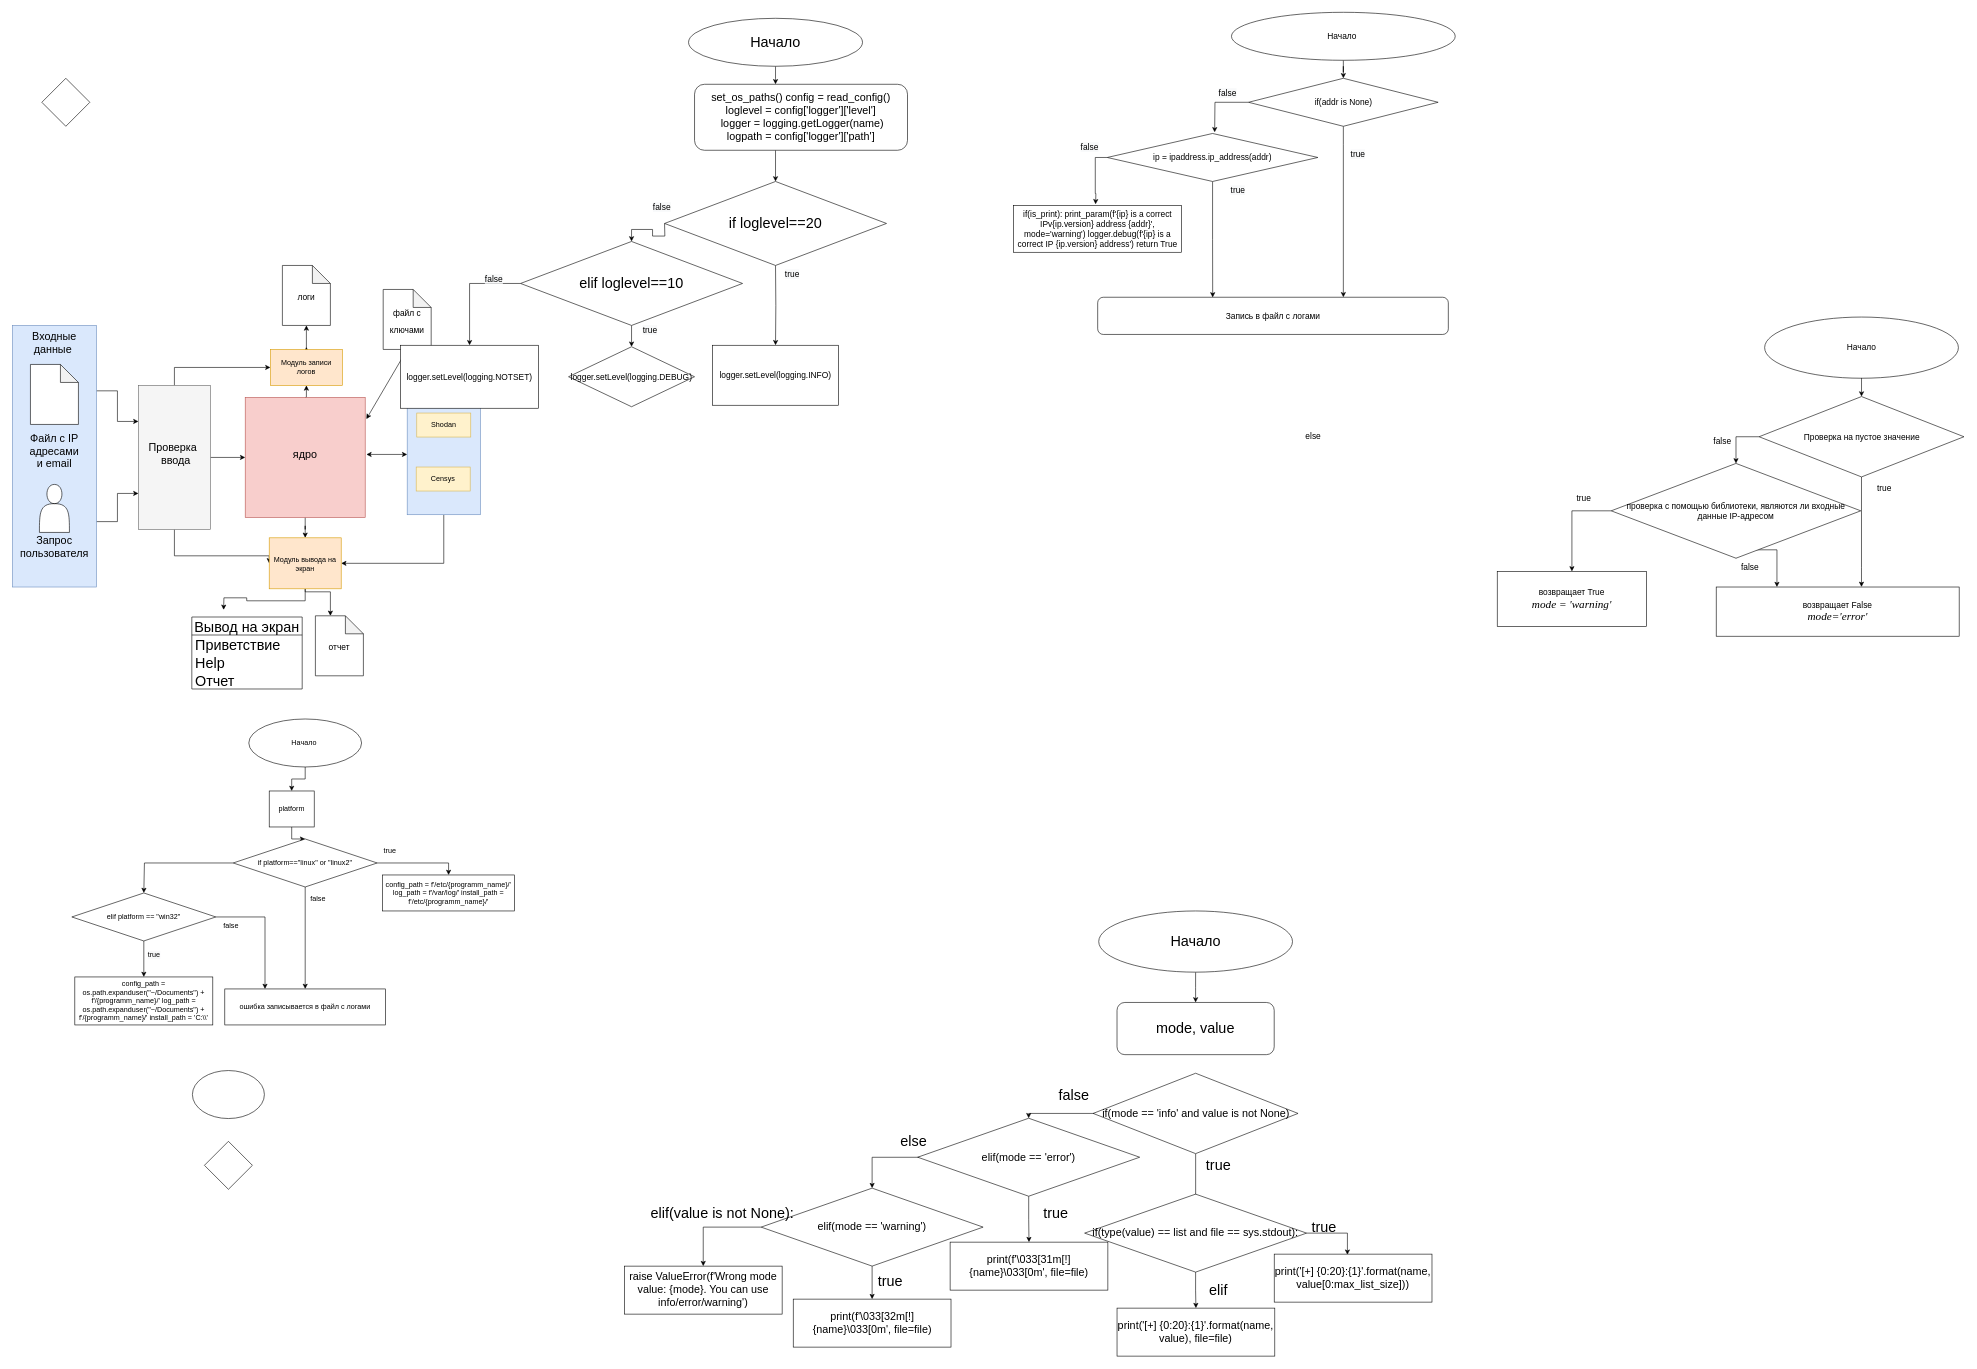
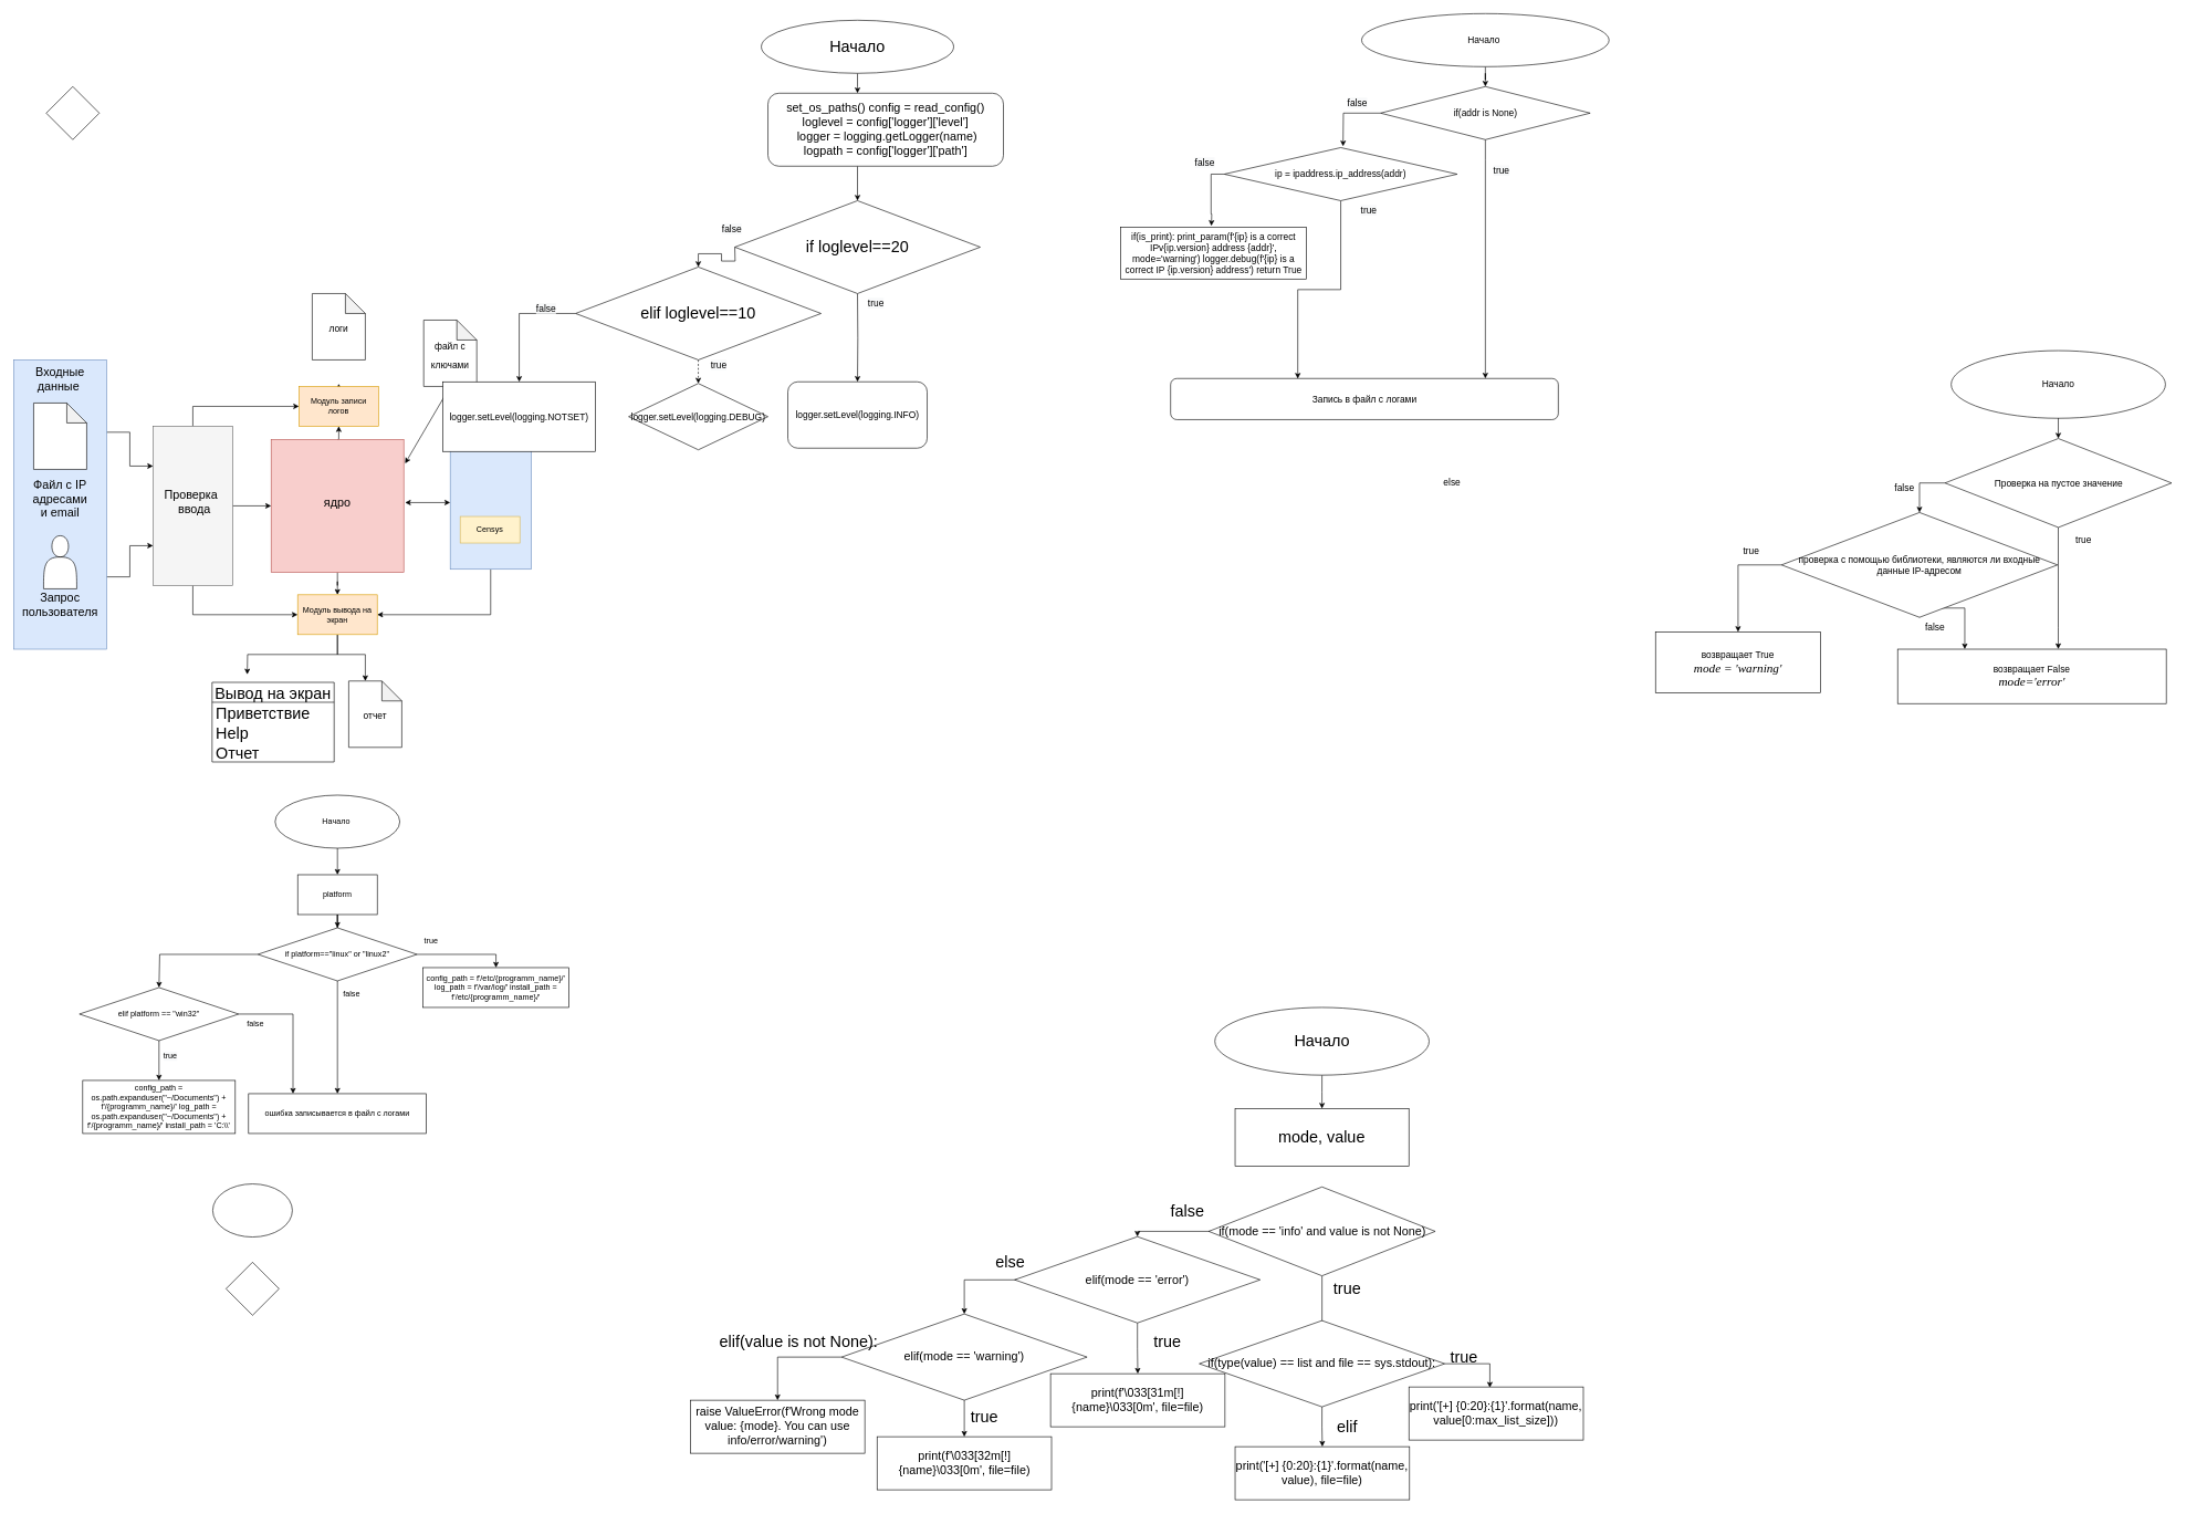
- <mxCell id="74" value="Запись в файл с логами" style="rounded=1;whiteSpace=wrap;html=1;fontSize=14;" parent="1" vertex="1"><mxGeometry x="1829" y="495" width="584.5" height="62" as="geometry" /></mxCell>
+ <mxCell id="74" value="Запись в файл с логами" style="rounded=1;whiteSpace=wrap;html=1;fontSize=14;" parent="1" vertex="1"><mxGeometry x="1764" y="570" width="584.5" height="62" as="geometry" /></mxCell>
- <mxCell id="64" style="edgeStyle=orthogonalEdgeStyle;rounded=0;orthogonalLoop=1;jettySize=auto;html=1;exitX=0.5;exitY=1;exitDx=0;exitDy=0;entryX=0.5;entryY=0;entryDx=0;entryDy=0;" parent="1" source="65" target="67" edge="1"><mxGeometry relative="1" as="geometry" /></mxCell>
+ <mxCell id="64" style="edgeStyle=orthogonalEdgeStyle;rounded=0;orthogonalLoop=1;jettySize=auto;html=1;exitX=0.5;exitY=1;exitDx=0;exitDy=0;entryX=0.5;entryY=0;entryDx=0;entryDy=0;dashed=1;" parent="1" source="65" target="67" edge="1"><mxGeometry relative="1" as="geometry" /></mxCell>
- <mxCell id="53" style="edgeStyle=orthogonalEdgeStyle;rounded=0;orthogonalLoop=1;jettySize=auto;html=1;exitX=0.5;exitY=0;exitDx=0;exitDy=0;entryX=0.5;entryY=1;entryDx=0;entryDy=0;entryPerimeter=0;" parent="1" source="54" target="51" edge="1"><mxGeometry relative="1" as="geometry" /></mxCell>
- <mxCell id="68" value="&lt;font style=&quot;font-size: 14px;&quot;&gt;logger.setLevel(logging.INFO)&lt;/font&gt;" style="rounded=0;whiteSpace=wrap;html=1;" parent="1" vertex="1"><mxGeometry x="1187" y="575" width="210" height="100" as="geometry" /></mxCell>
+ <mxCell id="68" value="&lt;font style=&quot;font-size: 14px;&quot;&gt;logger.setLevel(logging.INFO)&lt;/font&gt;" style="whiteSpace=wrap;html=1;rounded=1;" parent="1" vertex="1"><mxGeometry x="1187" y="575" width="210" height="100" as="geometry" /></mxCell>
- <mxCell id="11" value="Shodan" style="rounded=0;whiteSpace=wrap;html=1;fillColor=#fff2cc;strokeColor=#d6b656;" parent="1" vertex="1"><mxGeometry x="694" y="688" width="90" height="40" as="geometry" /></mxCell>
- <mxCell id="25" value="Модуль вывода на экран" style="rounded=0;whiteSpace=wrap;html=1;fontSize=12;fillColor=#ffe6cc;strokeColor=#d79b00;" parent="1" vertex="1"><mxGeometry x="448" y="896" width="120" height="85" as="geometry" /></mxCell>
+ <mxCell id="25" value="Модуль вывода на экран" style="rounded=0;whiteSpace=wrap;html=1;fontSize=12;fillColor=#ffe6cc;strokeColor=#d79b00;" parent="1" vertex="1"><mxGeometry x="448" y="896" width="120" height="60" as="geometry" /></mxCell>
- <mxCell id="36" value="platform" style="rounded=0;whiteSpace=wrap;html=1;" parent="1" vertex="1"><mxGeometry x="448" y="1318" width="75" height="60" as="geometry" /></mxCell>
+ <mxCell id="36" value="platform" style="rounded=0;whiteSpace=wrap;html=1;" parent="1" vertex="1"><mxGeometry x="448" y="1318" width="120" height="60" as="geometry" /></mxCell>
- <mxCell id="110" value="&lt;font style=&quot;font-size: 24px;&quot;&gt;mode, value&lt;/font&gt;" style="whiteSpace=wrap;html=1;fontSize=14;rounded=1;" parent="1" vertex="1"><mxGeometry x="1861.25" y="1670.5" width="262" height="87" as="geometry" /></mxCell>
+ <mxCell id="110" value="&lt;font style=&quot;font-size: 24px;&quot;&gt;mode, value&lt;/font&gt;" style="rounded=0;whiteSpace=wrap;html=1;fontSize=14;" parent="1" vertex="1"><mxGeometry x="1861.25" y="1670.5" width="262" height="87" as="geometry" /></mxCell>
